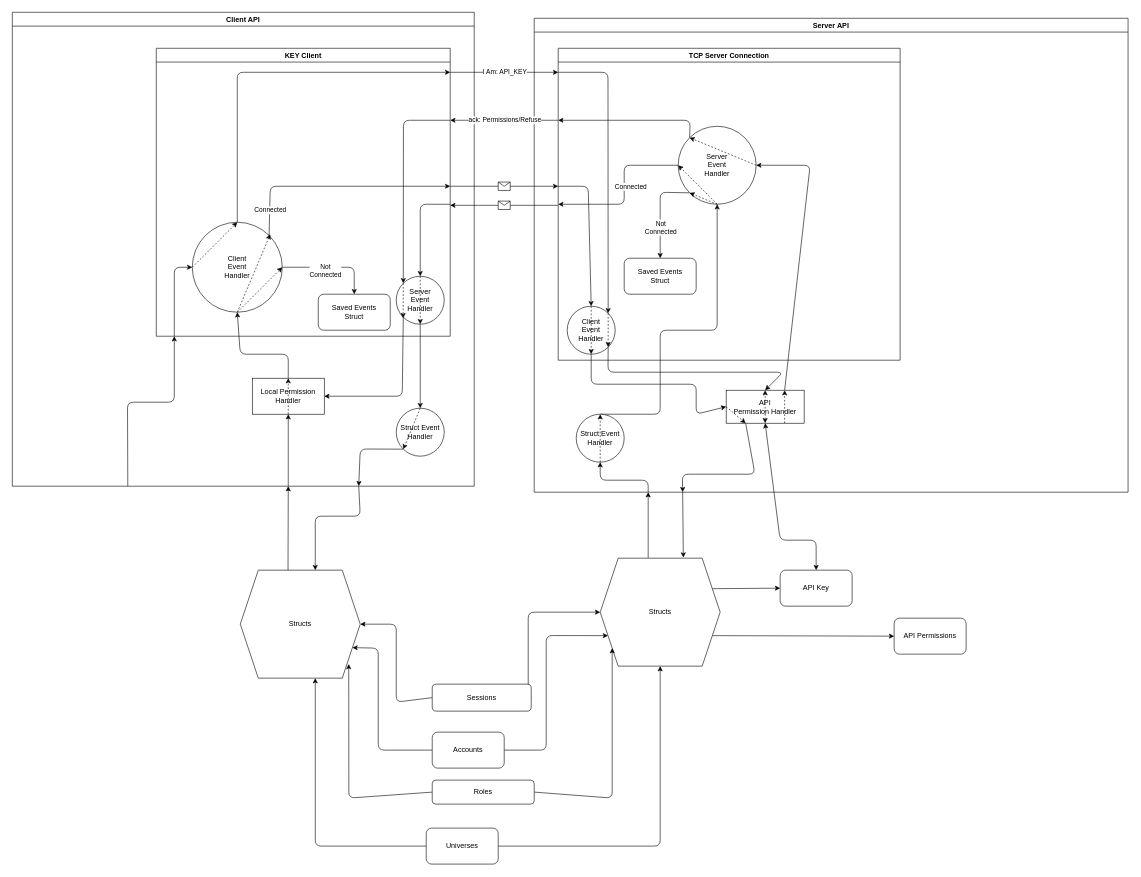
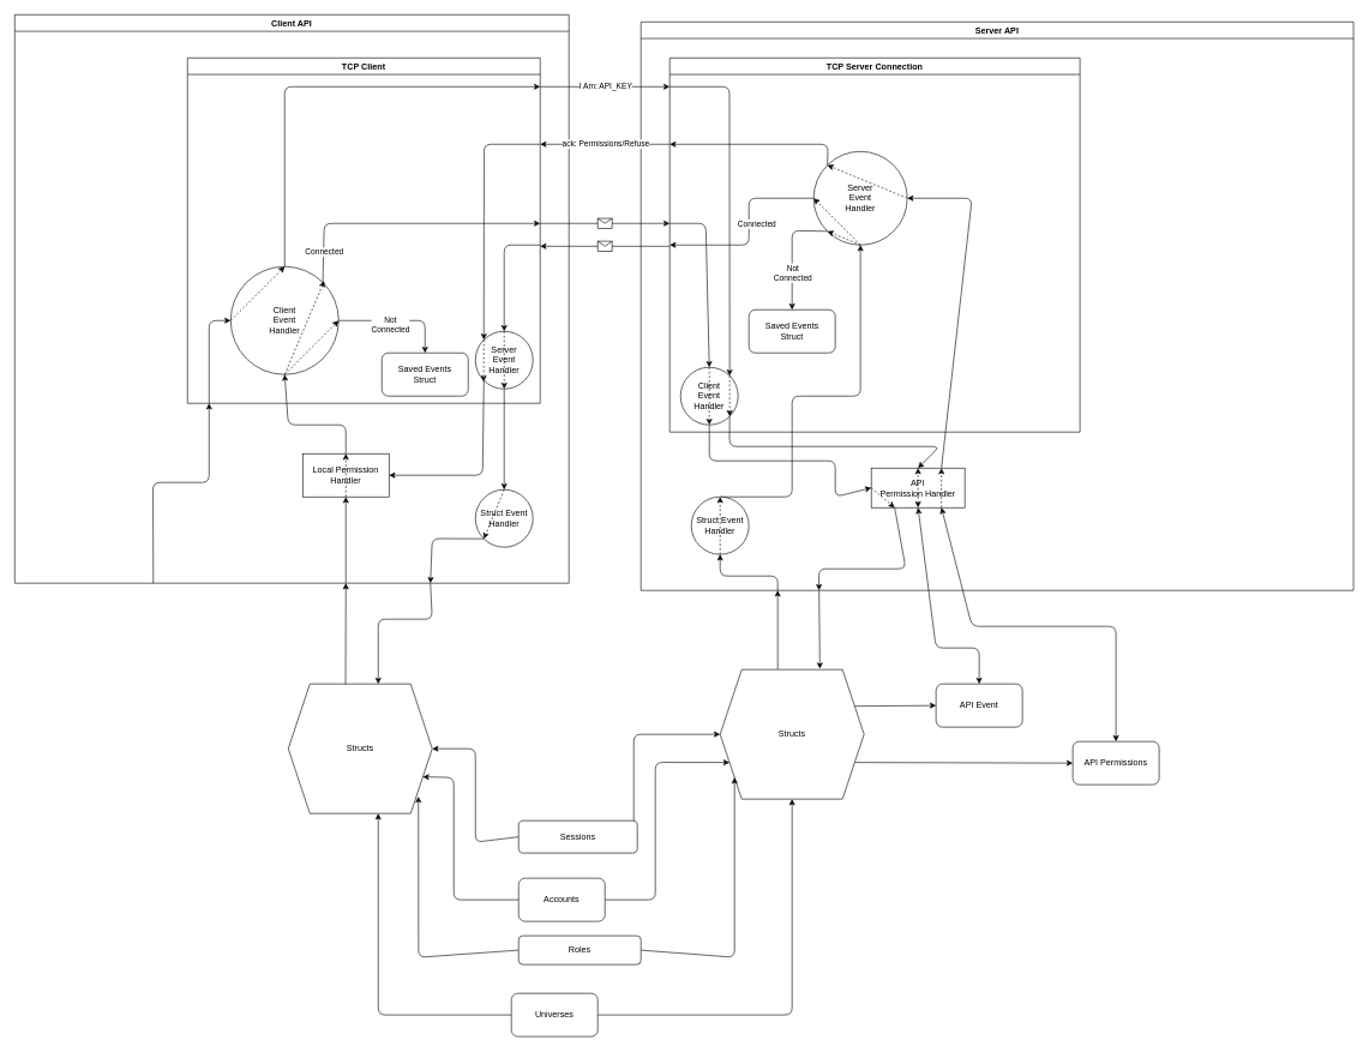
- <mxCell id="4" value="KEY Client" style="swimlane;whiteSpace=wrap;html=1;" parent="3" vertex="1"><mxGeometry x="240" y="60" width="490" height="480" as="geometry" /></mxCell>
+ <mxCell id="4" value="TCP Client" style="swimlane;whiteSpace=wrap;html=1;" parent="3" vertex="1"><mxGeometry x="240" y="60" width="490" height="480" as="geometry" /></mxCell>
+ <mxCell id="88" value="" style="endArrow=classic;startArrow=classic;html=1;exitX=0.5;exitY=0;exitDx=0;exitDy=0;entryX=0.75;entryY=1;entryDx=0;entryDy=0;" parent="1" source="55" target="40" edge="1"><mxGeometry width="50" height="50" relative="1" as="geometry"><mxPoint x="1526.54" y="970" as="sourcePoint" /><mxPoint x="1480.002" y="750" as="targetPoint" /><Array as="points"><mxPoint x="1550" y="870" /><mxPoint x="1350" y="870" /></Array></mxGeometry></mxCell>
- <mxCell id="54" value="API Key" style="rounded=1;whiteSpace=wrap;html=1;" parent="1" vertex="1"><mxGeometry x="1300" y="950" width="120" height="60" as="geometry" /></mxCell>
+ <mxCell id="54" value="API Event" style="rounded=1;whiteSpace=wrap;html=1;" parent="1" vertex="1"><mxGeometry x="1300" y="950" width="120" height="60" as="geometry" /></mxCell>
